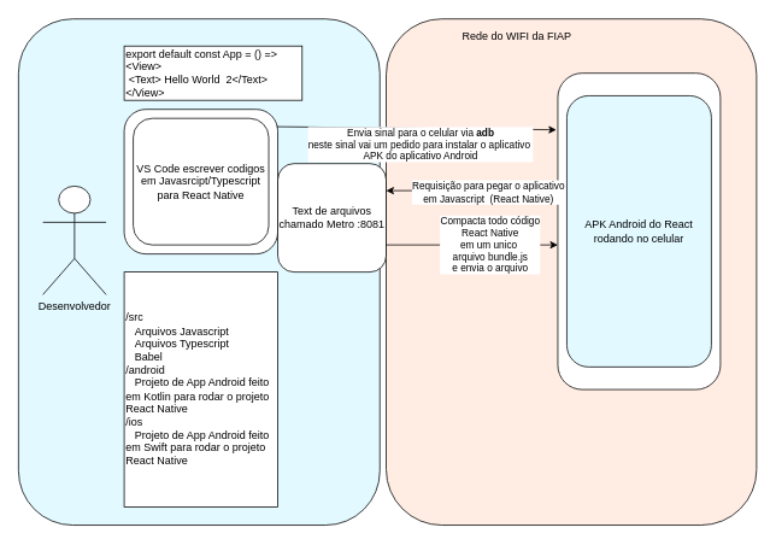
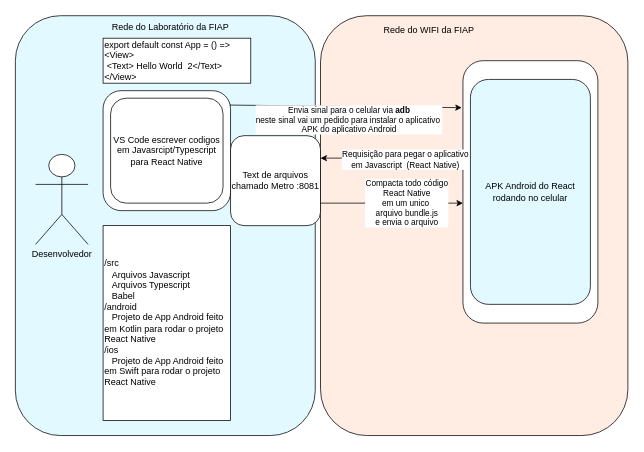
+ <mxCell id="20" value="Rede do Laboratório da FIAP" style="text;html=1;align=center;verticalAlign=middle;whiteSpace=wrap;rounded=0;" vertex="1" parent="1"><mxGeometry x="97" width="260" height="30" as="geometry" y="20" /></mxCell>
